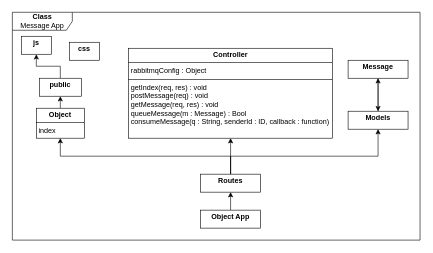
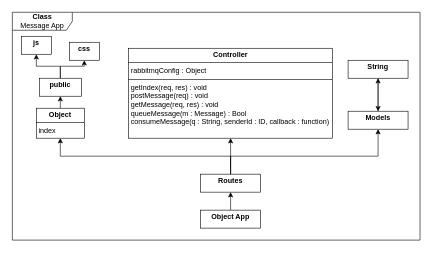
- <mxCell id="12" value="&lt;p style=&quot;margin:0px;margin-top:4px;text-align:center;&quot;&gt;&lt;b&gt;Message&lt;/b&gt;&lt;/p&gt;" style="verticalAlign=top;align=left;overflow=fill;html=1;whiteSpace=wrap;" parent="1" vertex="1"><mxGeometry x="580" y="100" width="100" height="30" as="geometry" /></mxCell>
+ <mxCell id="12" value="&lt;p style=&quot;margin:0px;margin-top:4px;text-align:center;&quot;&gt;&lt;b&gt;String&lt;/b&gt;&lt;/p&gt;" style="verticalAlign=top;align=left;overflow=fill;html=1;whiteSpace=wrap;" parent="1" vertex="1"><mxGeometry x="580" y="100" width="100" height="30" as="geometry" /></mxCell>
+ <mxCell id="14" style="edgeStyle=orthogonalEdgeStyle;rounded=0;orthogonalLoop=1;jettySize=auto;html=1;exitX=0.5;exitY=0;exitDx=0;exitDy=0;entryX=0.5;entryY=1;entryDx=0;entryDy=0;" edge="1" parent="1" source="16" target="17"><mxGeometry relative="1" as="geometry"><Array as="points"><mxPoint x="100" y="110" /><mxPoint x="140" y="110" /></Array></mxGeometry></mxCell>
